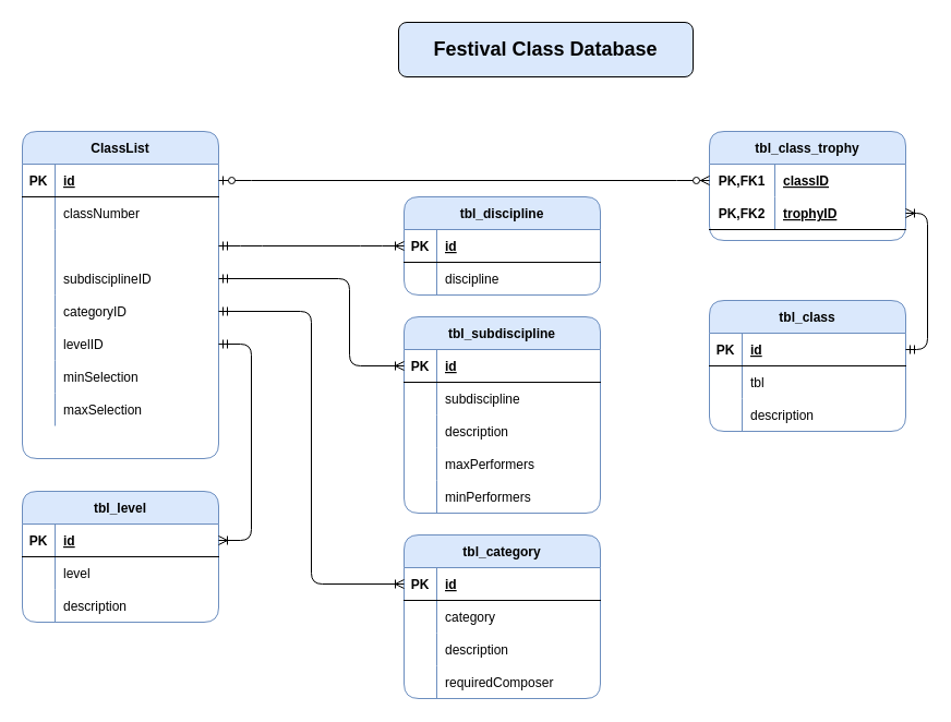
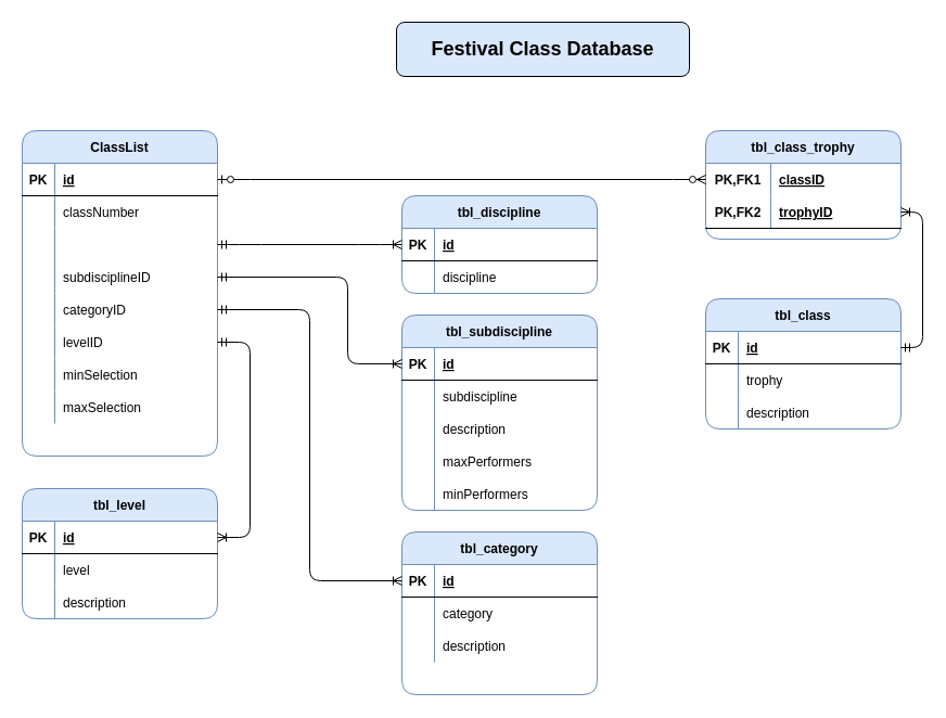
- <mxCell id="80" value="tbl" style="shape=partialRectangle;connectable=0;fillColor=none;top=0;left=0;bottom=0;right=0;align=left;spacingLeft=6;overflow=hidden;" vertex="1" parent="78"><mxGeometry x="30" width="150" height="30" as="geometry"><mxRectangle width="150" height="30" as="alternateBounds" /></mxGeometry></mxCell>
+ <mxCell id="80" value="trophy" style="shape=partialRectangle;connectable=0;fillColor=none;top=0;left=0;bottom=0;right=0;align=left;spacingLeft=6;overflow=hidden;" vertex="1" parent="78"><mxGeometry x="30" width="150" height="30" as="geometry"><mxRectangle width="150" height="30" as="alternateBounds" /></mxGeometry></mxCell>
- <mxCell id="47" value="requiredComposer" style="shape=partialRectangle;connectable=0;fillColor=none;top=0;left=0;bottom=0;right=0;align=left;spacingLeft=6;overflow=hidden;" vertex="1" parent="45"><mxGeometry x="30" width="150" height="30" as="geometry"><mxRectangle width="150" height="30" as="alternateBounds" /></mxGeometry></mxCell>
